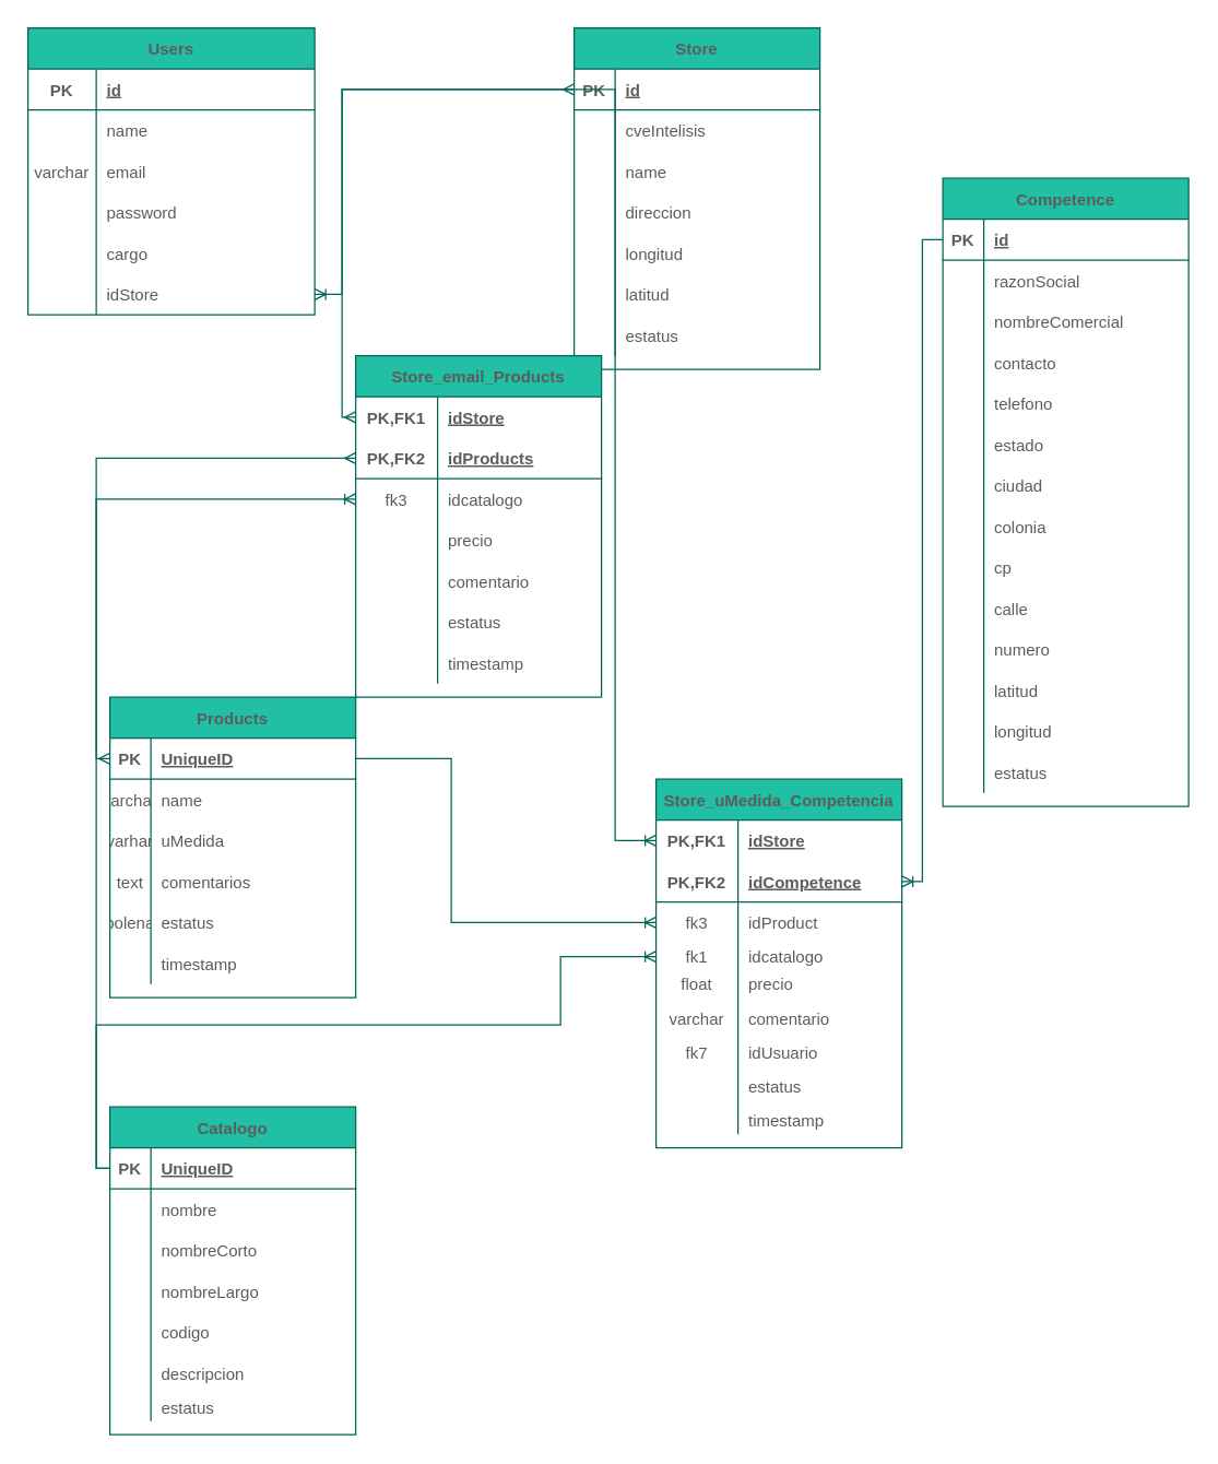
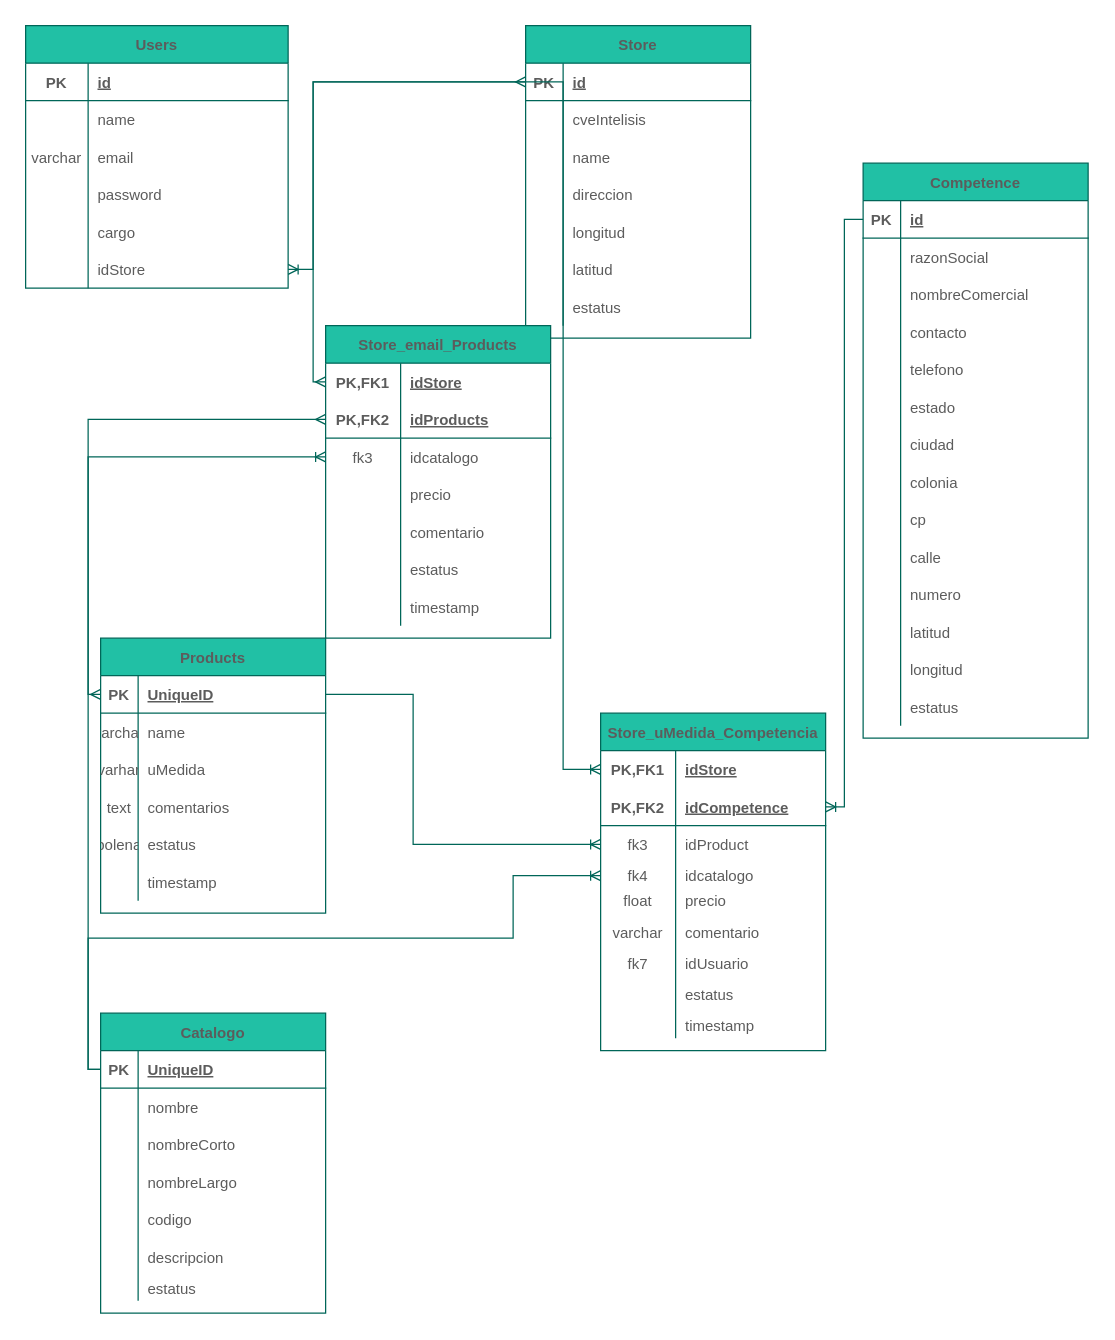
- <mxCell id="117" value="fk1" style="shape=partialRectangle;connectable=0;fillColor=none;top=0;left=0;bottom=0;right=0;editable=1;overflow=hidden;strokeColor=#006658;fontColor=#5C5C5C;" parent="116" vertex="1"><mxGeometry width="60" height="20" as="geometry"><mxRectangle width="60" height="20" as="alternateBounds" /></mxGeometry></mxCell>
+ <mxCell id="117" value="fk4" style="shape=partialRectangle;connectable=0;fillColor=none;top=0;left=0;bottom=0;right=0;editable=1;overflow=hidden;strokeColor=#006658;fontColor=#5C5C5C;" parent="116" vertex="1"><mxGeometry width="60" height="20" as="geometry"><mxRectangle width="60" height="20" as="alternateBounds" /></mxGeometry></mxCell>
